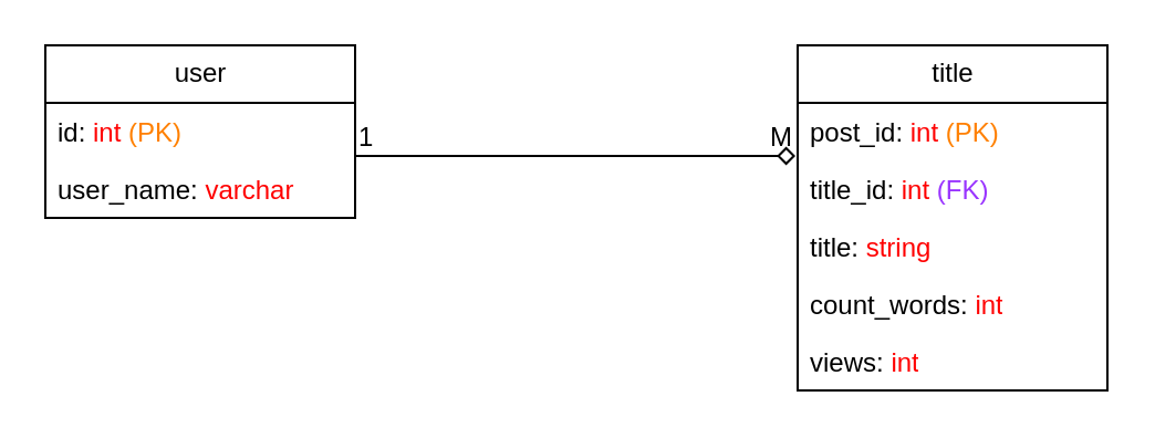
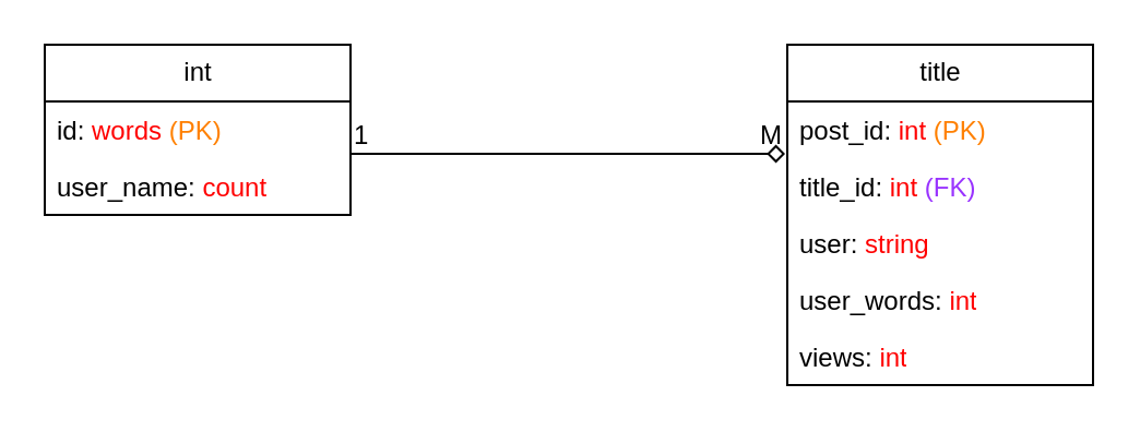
- <mxCell id="2" value="user" style="swimlane;fontStyle=0;childLayout=stackLayout;horizontal=1;startSize=26;fillColor=none;horizontalStack=0;resizeParent=1;resizeParentMax=0;resizeLast=0;collapsible=1;marginBottom=0;html=1;" parent="1" vertex="1"><mxGeometry x="20" y="20" width="140" height="78" as="geometry" /></mxCell>
+ <mxCell id="2" value="int" style="swimlane;fontStyle=0;childLayout=stackLayout;horizontal=1;startSize=26;fillColor=none;horizontalStack=0;resizeParent=1;resizeParentMax=0;resizeLast=0;collapsible=1;marginBottom=0;html=1;" parent="1" vertex="1"><mxGeometry x="20" y="20" width="140" height="78" as="geometry" /></mxCell>
- <mxCell id="3" value="id: &lt;font style=&quot;color: rgb(255, 0, 0);&quot;&gt;int&amp;nbsp;&lt;/font&gt;&lt;span style=&quot;color: rgb(255, 128, 0);&quot;&gt;(PK)&lt;/span&gt;" style="text;strokeColor=none;fillColor=none;align=left;verticalAlign=top;spacingLeft=4;spacingRight=4;overflow=hidden;rotatable=0;points=[[0,0.5],[1,0.5]];portConstraint=eastwest;whiteSpace=wrap;html=1;" parent="2" vertex="1"><mxGeometry y="26" width="140" height="26" as="geometry" /></mxCell>
+ <mxCell id="3" value="id: &lt;font style=&quot;color: rgb(255, 0, 0);&quot;&gt;words&amp;nbsp;&lt;/font&gt;&lt;span style=&quot;color: rgb(255, 128, 0);&quot;&gt;(PK)&lt;/span&gt;" style="text;strokeColor=none;fillColor=none;align=left;verticalAlign=top;spacingLeft=4;spacingRight=4;overflow=hidden;rotatable=0;points=[[0,0.5],[1,0.5]];portConstraint=eastwest;whiteSpace=wrap;html=1;" parent="2" vertex="1"><mxGeometry y="26" width="140" height="26" as="geometry" /></mxCell>
- <mxCell id="4" value="user_name: &lt;font style=&quot;color: rgb(255, 0, 0);&quot;&gt;varchar&lt;/font&gt;" style="text;strokeColor=none;fillColor=none;align=left;verticalAlign=top;spacingLeft=4;spacingRight=4;overflow=hidden;rotatable=0;points=[[0,0.5],[1,0.5]];portConstraint=eastwest;whiteSpace=wrap;html=1;" parent="2" vertex="1"><mxGeometry y="52" width="140" height="26" as="geometry" /></mxCell>
+ <mxCell id="4" value="user_name: &lt;font style=&quot;color: rgb(255, 0, 0);&quot;&gt;count&lt;/font&gt;" style="text;strokeColor=none;fillColor=none;align=left;verticalAlign=top;spacingLeft=4;spacingRight=4;overflow=hidden;rotatable=0;points=[[0,0.5],[1,0.5]];portConstraint=eastwest;whiteSpace=wrap;html=1;" parent="2" vertex="1"><mxGeometry y="52" width="140" height="26" as="geometry" /></mxCell>
- <mxCell id="8" value="title: &lt;font style=&quot;color: rgb(255, 0, 0);&quot;&gt;string&lt;/font&gt;" style="text;strokeColor=none;fillColor=none;align=left;verticalAlign=top;spacingLeft=4;spacingRight=4;overflow=hidden;rotatable=0;points=[[0,0.5],[1,0.5]];portConstraint=eastwest;whiteSpace=wrap;html=1;" parent="5" vertex="1"><mxGeometry y="78" width="140" height="26" as="geometry" /></mxCell>
+ <mxCell id="8" value="user: &lt;font style=&quot;color: rgb(255, 0, 0);&quot;&gt;string&lt;/font&gt;" style="text;strokeColor=none;fillColor=none;align=left;verticalAlign=top;spacingLeft=4;spacingRight=4;overflow=hidden;rotatable=0;points=[[0,0.5],[1,0.5]];portConstraint=eastwest;whiteSpace=wrap;html=1;" parent="5" vertex="1"><mxGeometry y="78" width="140" height="26" as="geometry" /></mxCell>
- <mxCell id="9" value="count_words: &lt;font style=&quot;color: rgb(255, 0, 0);&quot;&gt;int&lt;/font&gt;" style="text;strokeColor=none;fillColor=none;align=left;verticalAlign=top;spacingLeft=4;spacingRight=4;overflow=hidden;rotatable=0;points=[[0,0.5],[1,0.5]];portConstraint=eastwest;whiteSpace=wrap;html=1;" parent="5" vertex="1"><mxGeometry y="104" width="140" height="26" as="geometry" /></mxCell>
+ <mxCell id="9" value="user_words: &lt;font style=&quot;color: rgb(255, 0, 0);&quot;&gt;int&lt;/font&gt;" style="text;strokeColor=none;fillColor=none;align=left;verticalAlign=top;spacingLeft=4;spacingRight=4;overflow=hidden;rotatable=0;points=[[0,0.5],[1,0.5]];portConstraint=eastwest;whiteSpace=wrap;html=1;" parent="5" vertex="1"><mxGeometry y="104" width="140" height="26" as="geometry" /></mxCell>
